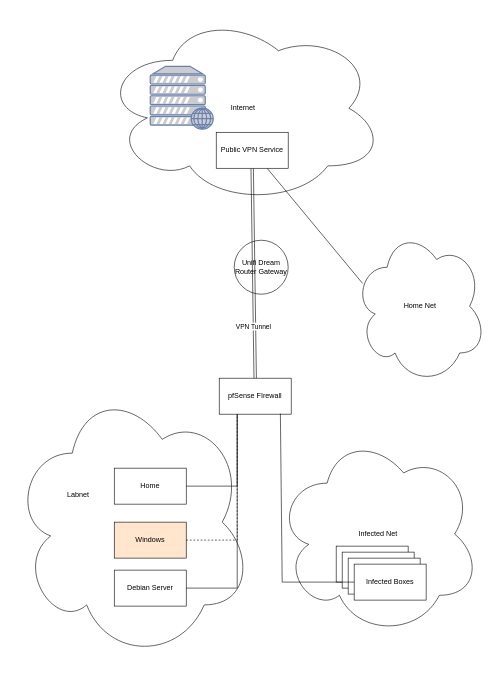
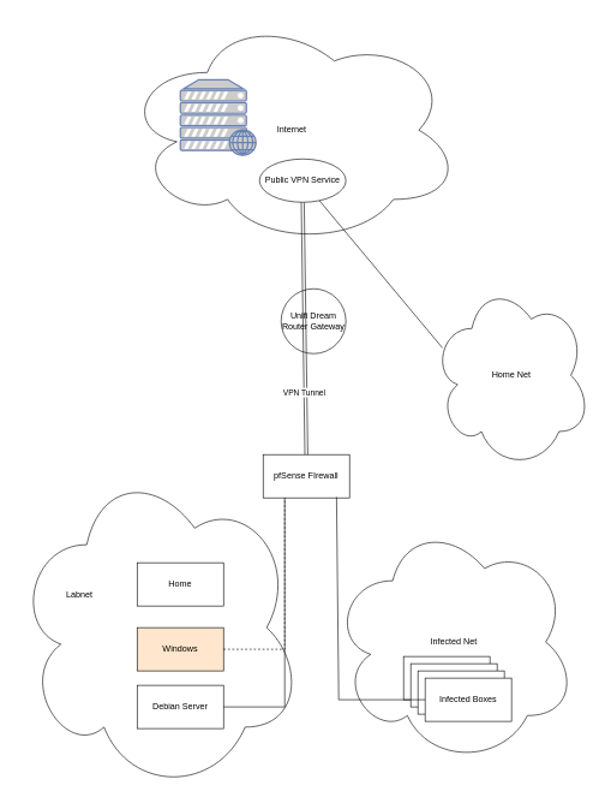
- <mxCell id="23" value="Public VPN Service" style="rounded=0;whiteSpace=wrap;html=1;" vertex="1" parent="1"><mxGeometry x="360" y="220" width="120" height="60" as="geometry" /></mxCell>
+ <mxCell id="23" value="Public VPN Service" style="ellipse;whiteSpace=wrap;html=1;" vertex="1" parent="1"><mxGeometry x="360" y="220" width="120" height="60" as="geometry" /></mxCell>
- <mxCell id="22" value="Home Net" style="ellipse;shape=cloud;whiteSpace=wrap;html=1;" vertex="1" parent="1"><mxGeometry x="590" y="380" width="220" height="260" as="geometry" /></mxCell>
+ <mxCell id="22" value="Home Net" style="ellipse;shape=cloud;whiteSpace=wrap;html=1;" vertex="1" parent="1"><mxGeometry x="600" y="390" width="220" height="260" as="geometry" /></mxCell>
- <mxCell id="13" value="" style="endArrow=none;html=1;rounded=0;entryX=0.25;entryY=1;entryDx=0;entryDy=0;exitX=1;exitY=0.5;exitDx=0;exitDy=0;" edge="1" parent="1" source="4" target="3"><mxGeometry width="50" height="50" relative="1" as="geometry"><mxPoint x="400" y="1110" as="sourcePoint" /><mxPoint x="450" y="1060" as="targetPoint" /><Array as="points"><mxPoint x="395" y="810" /></Array></mxGeometry></mxCell>
- <mxCell id="7" value="Labnet" style="text;strokeColor=none;align=center;fillColor=none;html=1;verticalAlign=middle;whiteSpace=wrap;rounded=0;" vertex="1" parent="1"><mxGeometry x="100" y="810" width="60" height="30" as="geometry" /></mxCell>
+ <mxCell id="7" value="Labnet" style="text;strokeColor=none;align=center;fillColor=none;html=1;verticalAlign=middle;whiteSpace=wrap;rounded=0;" vertex="1" parent="1"><mxGeometry x="80" y="810" width="60" height="30" as="geometry" /></mxCell>
